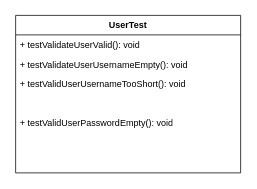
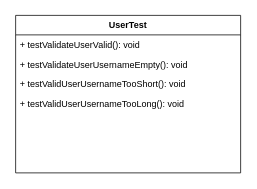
+ <mxCell id="6" value="+ testValidUserUsernameTooLong(): void&lt;div&gt;&lt;br&gt;&lt;/div&gt;" style="text;strokeColor=none;fillColor=none;align=left;verticalAlign=top;spacingLeft=4;spacingRight=4;overflow=hidden;rotatable=0;points=[[0,0.5],[1,0.5]];portConstraint=eastwest;whiteSpace=wrap;html=1;" vertex="1" parent="1"><mxGeometry x="20" y="124" width="300" height="26" as="geometry" /></mxCell>
- <mxCell id="7" value="+ testValidUserPasswordEmpty(): void&lt;div&gt;&lt;br&gt;&lt;/div&gt;" style="text;strokeColor=none;fillColor=none;align=left;verticalAlign=top;spacingLeft=4;spacingRight=4;overflow=hidden;rotatable=0;points=[[0,0.5],[1,0.5]];portConstraint=eastwest;whiteSpace=wrap;html=1;" vertex="1" parent="1"><mxGeometry x="20" y="150" width="300" height="26" as="geometry" /></mxCell>
